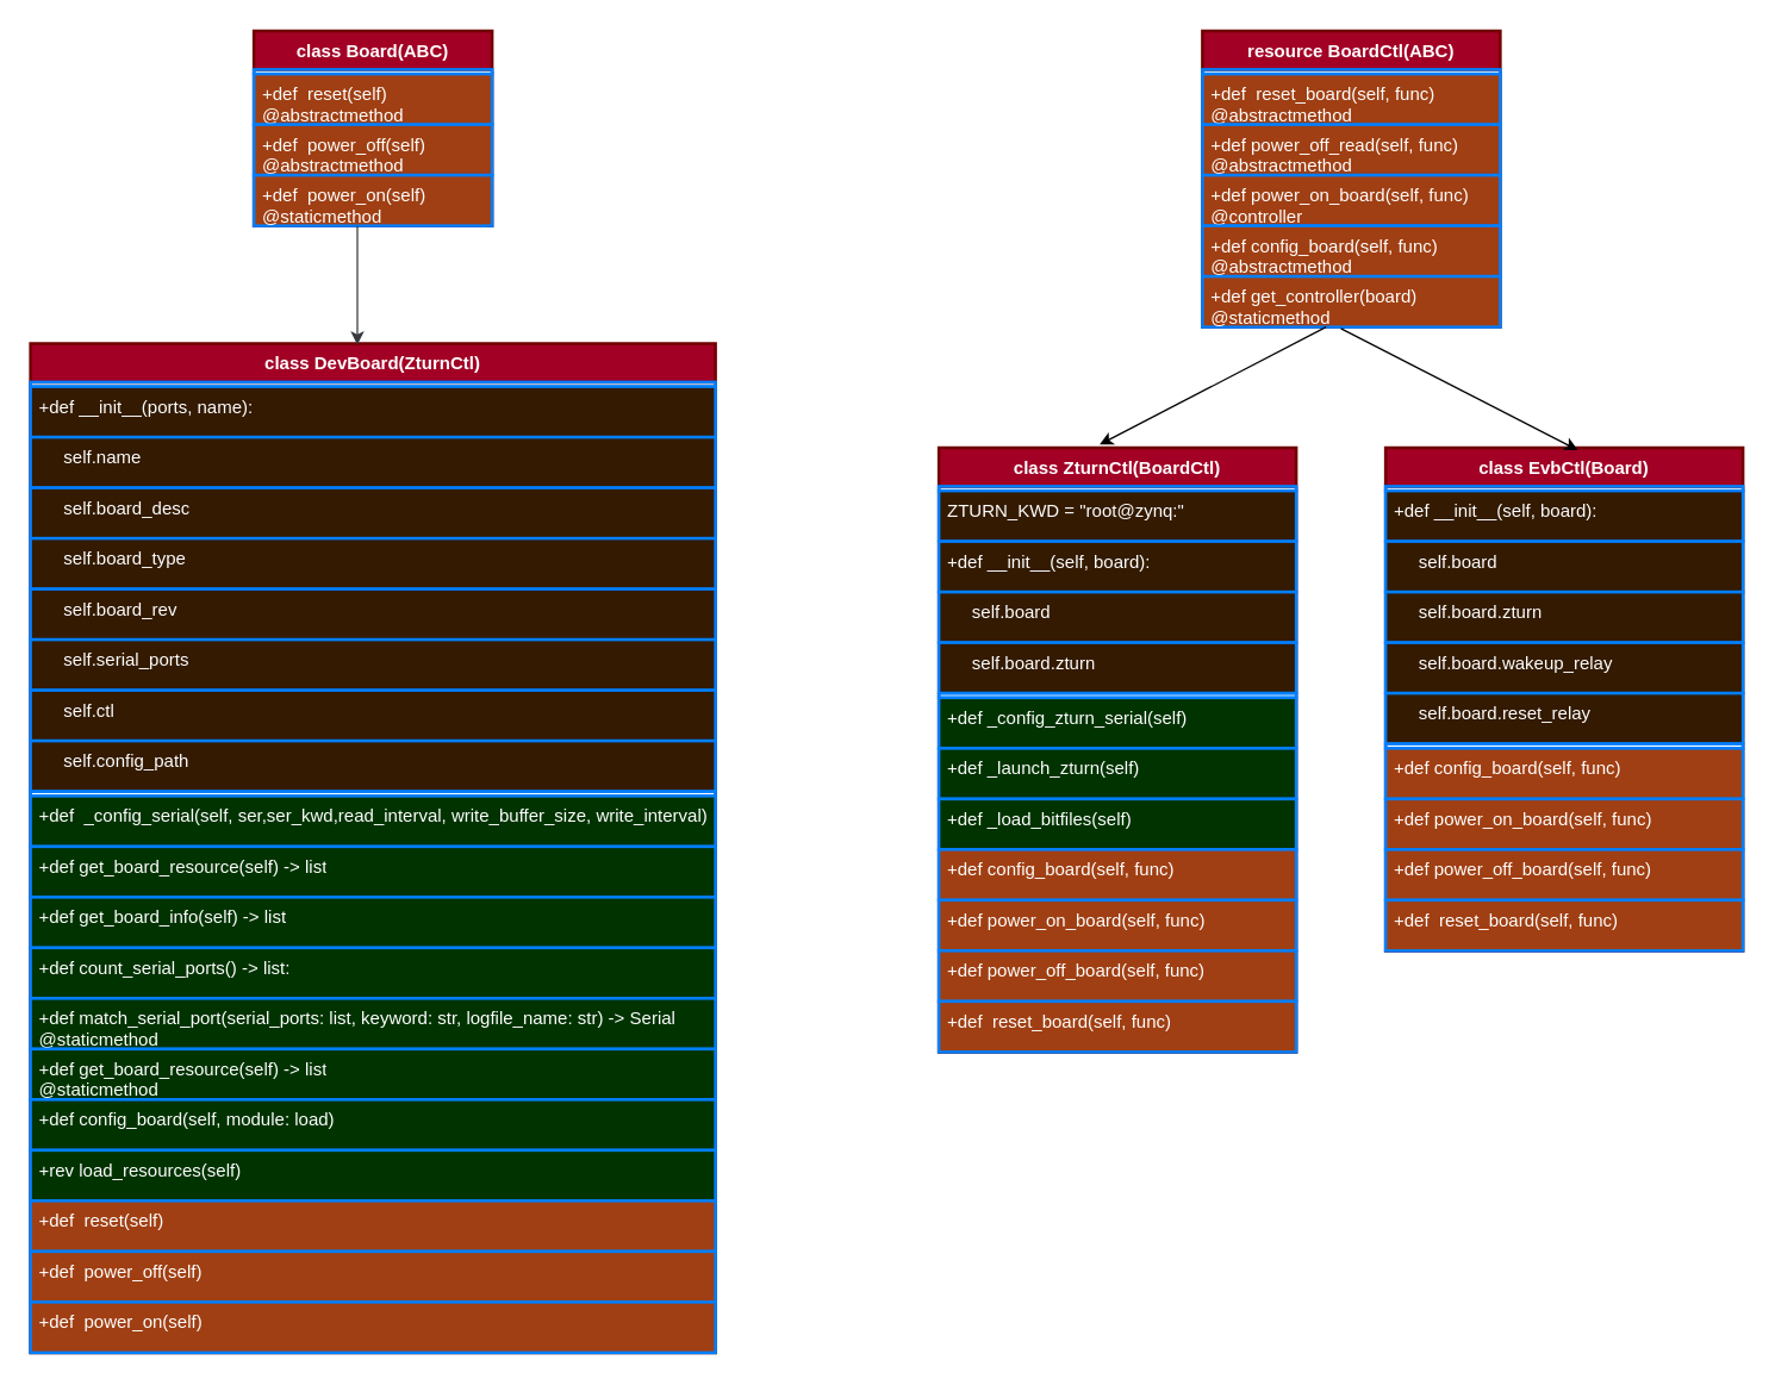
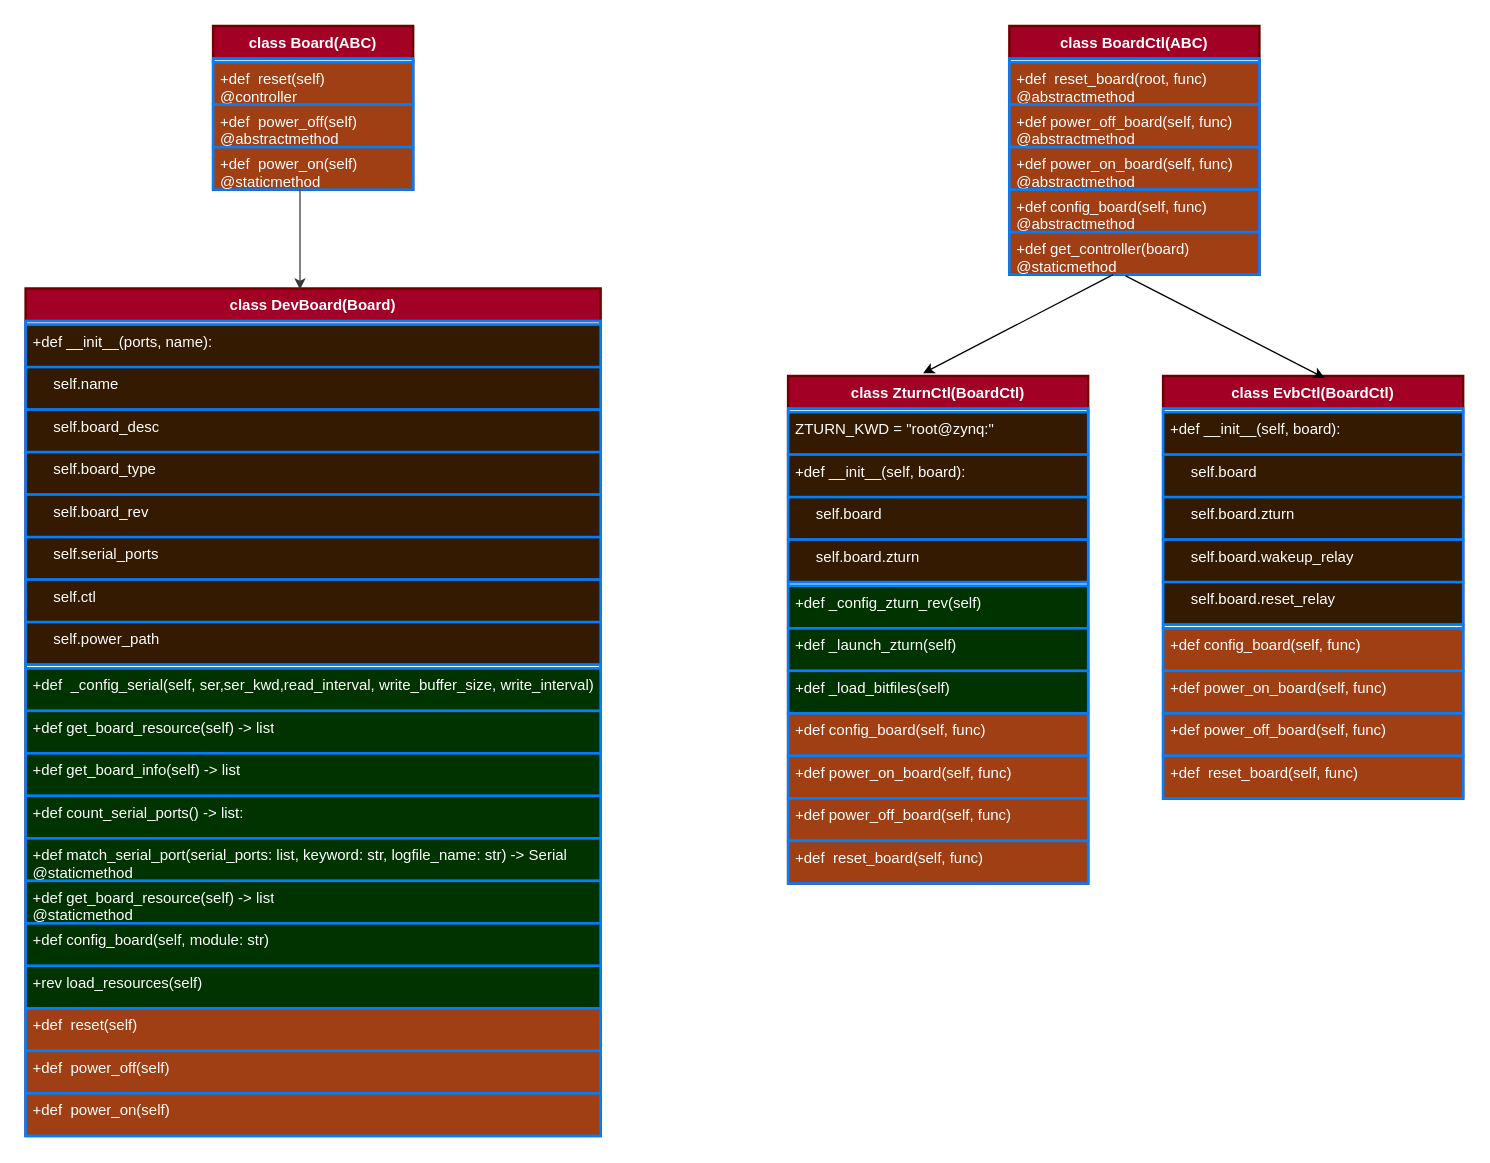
- <mxCell id="30" value="resource BoardCtl(ABC)" style="swimlane;fontStyle=1;align=center;verticalAlign=top;childLayout=stackLayout;horizontal=1;startSize=26;horizontalStack=0;resizeParent=1;resizeParentMax=0;resizeLast=0;collapsible=1;marginBottom=0;whiteSpace=wrap;html=1;fillColor=#a20025;fontColor=#ffffff;strokeColor=#6F0000;strokeWidth=2;" vertex="1" parent="1"><mxGeometry x="807" y="20" width="200" height="199" as="geometry" /></mxCell>
+ <mxCell id="30" value="class BoardCtl(ABC)" style="swimlane;fontStyle=1;align=center;verticalAlign=top;childLayout=stackLayout;horizontal=1;startSize=26;horizontalStack=0;resizeParent=1;resizeParentMax=0;resizeLast=0;collapsible=1;marginBottom=0;whiteSpace=wrap;html=1;fillColor=#a20025;fontColor=#ffffff;strokeColor=#6F0000;strokeWidth=2;" vertex="1" parent="1"><mxGeometry x="807" y="20" width="200" height="199" as="geometry" /></mxCell>
- <mxCell id="4" value="+def&amp;nbsp; reset(self)&amp;nbsp; &amp;nbsp; &amp;nbsp; @abstractmethod" style="text;strokeColor=#007FFF;fillColor=#A03F13;align=left;verticalAlign=top;spacingLeft=4;spacingRight=4;overflow=hidden;rotatable=0;points=[[0,0.5],[1,0.5]];portConstraint=eastwest;whiteSpace=wrap;html=1;fontColor=#FFFFFF;strokeWidth=2;" vertex="1" parent="2"><mxGeometry y="29" width="160" height="34" as="geometry" /></mxCell>
+ <mxCell id="4" value="+def&amp;nbsp; reset(self)&amp;nbsp; &amp;nbsp; &amp;nbsp; @controller" style="text;strokeColor=#007FFF;fillColor=#A03F13;align=left;verticalAlign=top;spacingLeft=4;spacingRight=4;overflow=hidden;rotatable=0;points=[[0,0.5],[1,0.5]];portConstraint=eastwest;whiteSpace=wrap;html=1;fontColor=#FFFFFF;strokeWidth=2;" vertex="1" parent="2"><mxGeometry y="29" width="160" height="34" as="geometry" /></mxCell>
- <mxCell id="32" value="+def&amp;nbsp; reset_board(self, func)&amp;nbsp; &amp;nbsp; &amp;nbsp; @abstractmethod" style="text;strokeColor=#007FFF;fillColor=#A03F13;align=left;verticalAlign=top;spacingLeft=4;spacingRight=4;overflow=hidden;rotatable=0;points=[[0,0.5],[1,0.5]];portConstraint=eastwest;whiteSpace=wrap;html=1;fontColor=#FFFFFF;strokeWidth=2;" vertex="1" parent="30"><mxGeometry y="29" width="200" height="34" as="geometry" /></mxCell>
+ <mxCell id="32" value="+def&amp;nbsp; reset_board(root, func)&amp;nbsp; &amp;nbsp; &amp;nbsp; @abstractmethod" style="text;strokeColor=#007FFF;fillColor=#A03F13;align=left;verticalAlign=top;spacingLeft=4;spacingRight=4;overflow=hidden;rotatable=0;points=[[0,0.5],[1,0.5]];portConstraint=eastwest;whiteSpace=wrap;html=1;fontColor=#FFFFFF;strokeWidth=2;" vertex="1" parent="30"><mxGeometry y="29" width="200" height="34" as="geometry" /></mxCell>
- <mxCell id="33" value="+def power_off_read(self, func)&amp;nbsp;&amp;nbsp; &amp;nbsp; @abstractmethod" style="text;strokeColor=#007FFF;fillColor=#A03F13;align=left;verticalAlign=top;spacingLeft=4;spacingRight=4;overflow=hidden;rotatable=0;points=[[0,0.5],[1,0.5]];portConstraint=eastwest;whiteSpace=wrap;html=1;fontColor=#FFFFFF;strokeWidth=2;" vertex="1" parent="30"><mxGeometry y="63" width="200" height="34" as="geometry" /></mxCell>
+ <mxCell id="33" value="+def power_off_board(self, func)&amp;nbsp;&amp;nbsp; &amp;nbsp; @abstractmethod" style="text;strokeColor=#007FFF;fillColor=#A03F13;align=left;verticalAlign=top;spacingLeft=4;spacingRight=4;overflow=hidden;rotatable=0;points=[[0,0.5],[1,0.5]];portConstraint=eastwest;whiteSpace=wrap;html=1;fontColor=#FFFFFF;strokeWidth=2;" vertex="1" parent="30"><mxGeometry y="63" width="200" height="34" as="geometry" /></mxCell>
- <mxCell id="34" value="+&lt;span style=&quot;background-color: initial;&quot;&gt;def power_on_board(self, func)&amp;nbsp;&amp;nbsp; &amp;nbsp; @controller&lt;/span&gt;" style="text;strokeColor=#007FFF;fillColor=#A03F13;align=left;verticalAlign=top;spacingLeft=4;spacingRight=4;overflow=hidden;rotatable=0;points=[[0,0.5],[1,0.5]];portConstraint=eastwest;whiteSpace=wrap;html=1;fontColor=#FFFFFF;strokeWidth=2;" vertex="1" parent="30"><mxGeometry y="97" width="200" height="34" as="geometry" /></mxCell>
+ <mxCell id="34" value="+&lt;span style=&quot;background-color: initial;&quot;&gt;def power_on_board(self, func)&amp;nbsp;&amp;nbsp; &amp;nbsp; @abstractmethod&lt;/span&gt;" style="text;strokeColor=#007FFF;fillColor=#A03F13;align=left;verticalAlign=top;spacingLeft=4;spacingRight=4;overflow=hidden;rotatable=0;points=[[0,0.5],[1,0.5]];portConstraint=eastwest;whiteSpace=wrap;html=1;fontColor=#FFFFFF;strokeWidth=2;" vertex="1" parent="30"><mxGeometry y="97" width="200" height="34" as="geometry" /></mxCell>
- <mxCell id="7" value="class DevBoard(ZturnCtl&lt;span style=&quot;background-color: initial;&quot;&gt;)&lt;/span&gt;" style="swimlane;fontStyle=1;align=center;verticalAlign=top;childLayout=stackLayout;horizontal=1;startSize=26;horizontalStack=0;resizeParent=1;resizeParentMax=0;resizeLast=0;collapsible=1;marginBottom=0;whiteSpace=wrap;html=1;fillColor=#a20025;fontColor=#ffffff;strokeColor=#6F0000;strokeWidth=2;" vertex="1" parent="1"><mxGeometry x="20" y="230" width="460" height="678" as="geometry"><mxRectangle x="100" y="230" width="170" height="30" as="alternateBounds" /></mxGeometry></mxCell>
+ <mxCell id="7" value="class DevBoard(Board&lt;span style=&quot;background-color: initial;&quot;&gt;)&lt;/span&gt;" style="swimlane;fontStyle=1;align=center;verticalAlign=top;childLayout=stackLayout;horizontal=1;startSize=26;horizontalStack=0;resizeParent=1;resizeParentMax=0;resizeLast=0;collapsible=1;marginBottom=0;whiteSpace=wrap;html=1;fillColor=#a20025;fontColor=#ffffff;strokeColor=#6F0000;strokeWidth=2;" vertex="1" parent="1"><mxGeometry x="20" y="230" width="460" height="678" as="geometry"><mxRectangle x="100" y="230" width="170" height="30" as="alternateBounds" /></mxGeometry></mxCell>
- <mxCell id="51" value="class EvbCtl(Board)" style="swimlane;fontStyle=1;align=center;verticalAlign=top;childLayout=stackLayout;horizontal=1;startSize=26;horizontalStack=0;resizeParent=1;resizeParentMax=0;resizeLast=0;collapsible=1;marginBottom=0;whiteSpace=wrap;html=1;fillColor=#a20025;fontColor=#ffffff;strokeColor=#6F0000;strokeWidth=2;" vertex="1" parent="1"><mxGeometry x="930" y="300" width="240" height="338" as="geometry"><mxRectangle x="100" y="230" width="170" height="30" as="alternateBounds" /></mxGeometry></mxCell>
+ <mxCell id="51" value="class EvbCtl(BoardCtl)" style="swimlane;fontStyle=1;align=center;verticalAlign=top;childLayout=stackLayout;horizontal=1;startSize=26;horizontalStack=0;resizeParent=1;resizeParentMax=0;resizeLast=0;collapsible=1;marginBottom=0;whiteSpace=wrap;html=1;fillColor=#a20025;fontColor=#ffffff;strokeColor=#6F0000;strokeWidth=2;" vertex="1" parent="1"><mxGeometry x="930" y="300" width="240" height="338" as="geometry"><mxRectangle x="100" y="230" width="170" height="30" as="alternateBounds" /></mxGeometry></mxCell>
- <mxCell id="44" value="+def _config_zturn_serial&lt;span style=&quot;background-color: initial;&quot;&gt;(self)&lt;br&gt;&lt;/span&gt;" style="text;strokeColor=#007FFF;fillColor=#003300;align=left;verticalAlign=top;spacingLeft=4;spacingRight=4;overflow=hidden;rotatable=0;points=[[0,0.5],[1,0.5]];portConstraint=eastwest;whiteSpace=wrap;html=1;fontColor=#FFFFFF;strokeWidth=2;" vertex="1" parent="37"><mxGeometry y="168" width="240" height="34" as="geometry" /></mxCell>
+ <mxCell id="44" value="+def _config_zturn_rev&lt;span style=&quot;background-color: initial;&quot;&gt;(self)&lt;br&gt;&lt;/span&gt;" style="text;strokeColor=#007FFF;fillColor=#003300;align=left;verticalAlign=top;spacingLeft=4;spacingRight=4;overflow=hidden;rotatable=0;points=[[0,0.5],[1,0.5]];portConstraint=eastwest;whiteSpace=wrap;html=1;fontColor=#FFFFFF;strokeWidth=2;" vertex="1" parent="37"><mxGeometry y="168" width="240" height="34" as="geometry" /></mxCell>
- <mxCell id="16" value="&amp;nbsp; &amp;nbsp; &amp;nbsp;self.config_path" style="text;strokeColor=#007FFF;fillColor=#331A00;align=left;verticalAlign=top;spacingLeft=4;spacingRight=4;overflow=hidden;rotatable=0;points=[[0,0.5],[1,0.5]];portConstraint=eastwest;whiteSpace=wrap;html=1;fontColor=#ffffff;strokeWidth=2;" vertex="1" parent="7"><mxGeometry y="267" width="460" height="34" as="geometry" /></mxCell>
+ <mxCell id="16" value="&amp;nbsp; &amp;nbsp; &amp;nbsp;self.power_path" style="text;strokeColor=#007FFF;fillColor=#331A00;align=left;verticalAlign=top;spacingLeft=4;spacingRight=4;overflow=hidden;rotatable=0;points=[[0,0.5],[1,0.5]];portConstraint=eastwest;whiteSpace=wrap;html=1;fontColor=#ffffff;strokeWidth=2;" vertex="1" parent="7"><mxGeometry y="267" width="460" height="34" as="geometry" /></mxCell>
- <mxCell id="24" value="+def config_board(self, module: load)" style="text;strokeColor=#007FFF;fillColor=#003300;align=left;verticalAlign=top;spacingLeft=4;spacingRight=4;overflow=hidden;rotatable=0;points=[[0,0.5],[1,0.5]];portConstraint=eastwest;whiteSpace=wrap;html=1;fontColor=#FFFFFF;strokeWidth=2;" vertex="1" parent="7"><mxGeometry y="508" width="460" height="34" as="geometry" /></mxCell>
+ <mxCell id="24" value="+def config_board(self, module: str)" style="text;strokeColor=#007FFF;fillColor=#003300;align=left;verticalAlign=top;spacingLeft=4;spacingRight=4;overflow=hidden;rotatable=0;points=[[0,0.5],[1,0.5]];portConstraint=eastwest;whiteSpace=wrap;html=1;fontColor=#FFFFFF;strokeWidth=2;" vertex="1" parent="7"><mxGeometry y="508" width="460" height="34" as="geometry" /></mxCell>
